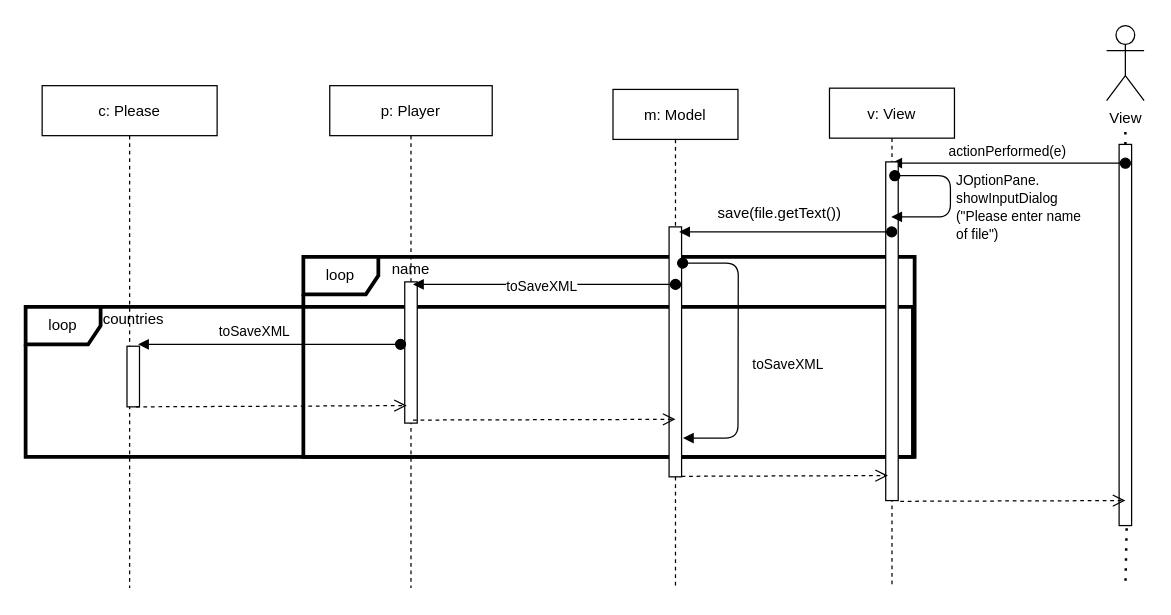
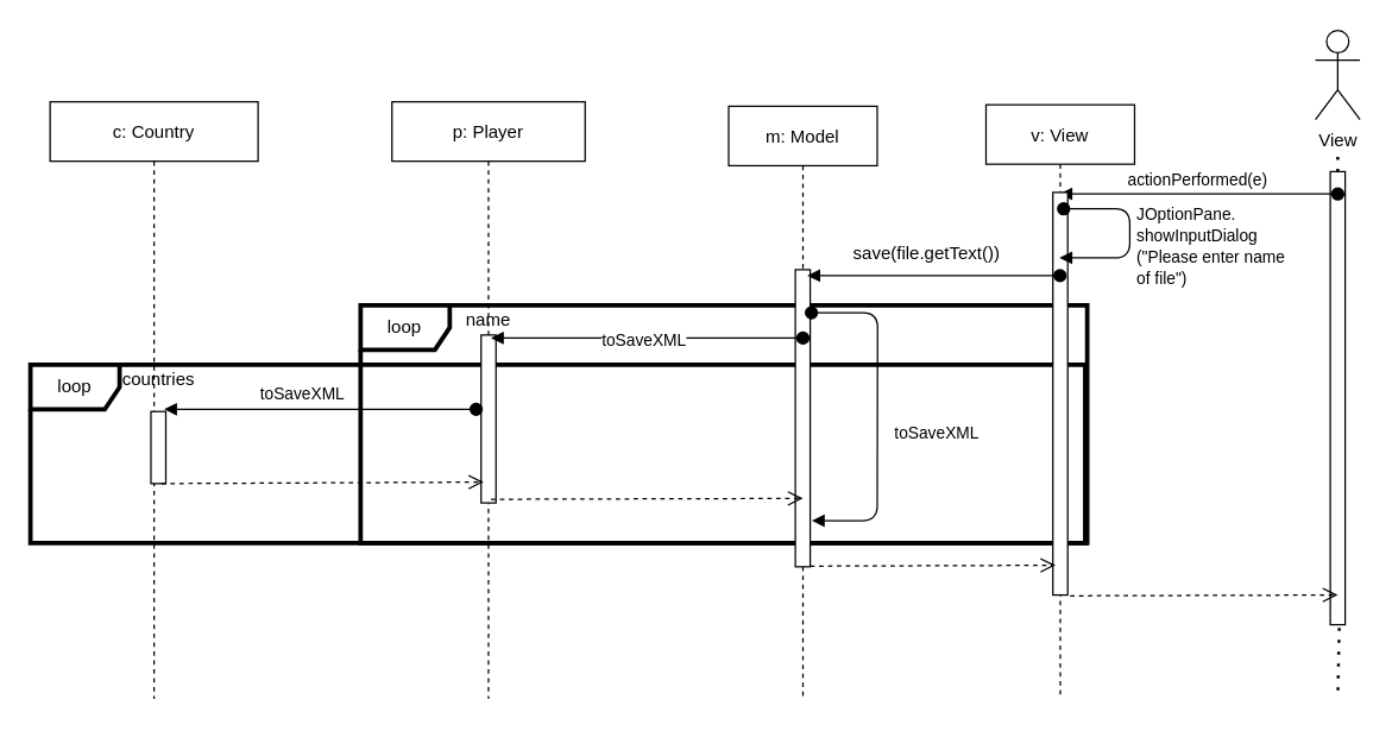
- <mxCell id="18" value="c: Please" style="shape=umlLifeline;perimeter=lifelinePerimeter;container=0;collapsible=0;recursiveResize=0;rounded=0;shadow=0;strokeWidth=1;" vertex="1" parent="1"><mxGeometry x="33.23" y="68" width="140" height="402" as="geometry" /></mxCell>
+ <mxCell id="18" value="c: Country" style="shape=umlLifeline;perimeter=lifelinePerimeter;container=0;collapsible=0;recursiveResize=0;rounded=0;shadow=0;strokeWidth=1;" vertex="1" parent="1"><mxGeometry x="33.23" y="68" width="140" height="402" as="geometry" /></mxCell>
